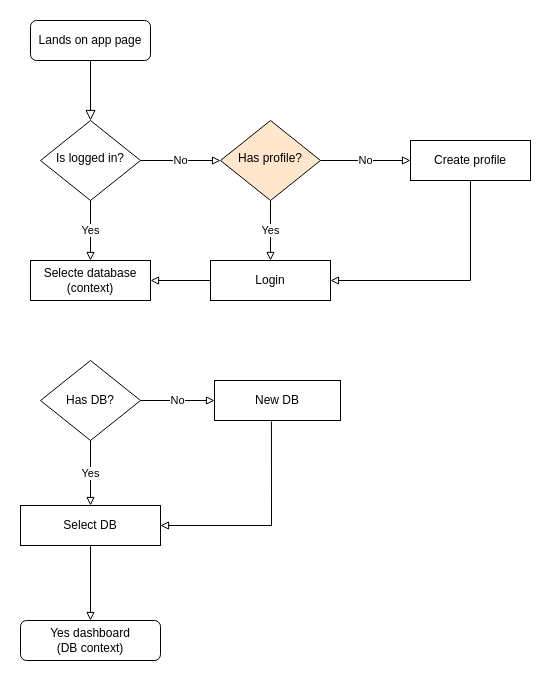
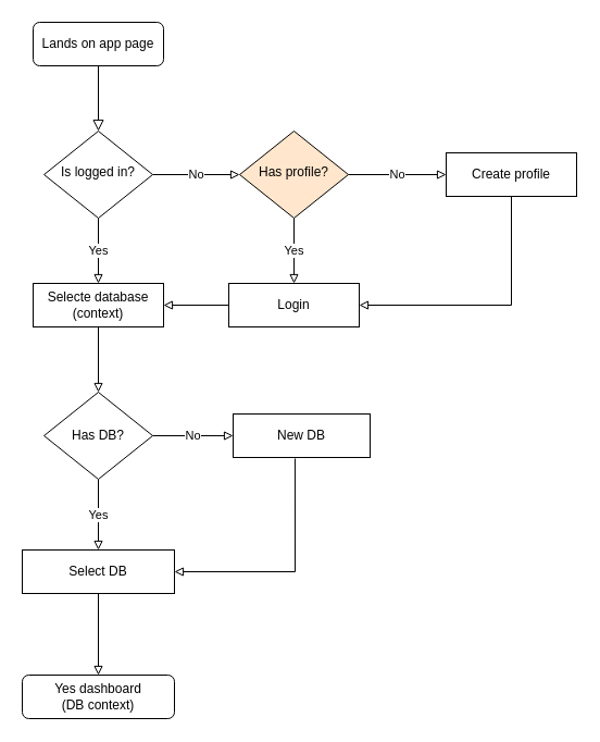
+ <mxCell id="14" value="" style="edgeStyle=orthogonalEdgeStyle;rounded=0;orthogonalLoop=1;jettySize=auto;html=1;endArrow=block;endFill=0;" edge="1" parent="1" source="15" target="18"><mxGeometry relative="1" as="geometry" /></mxCell>
